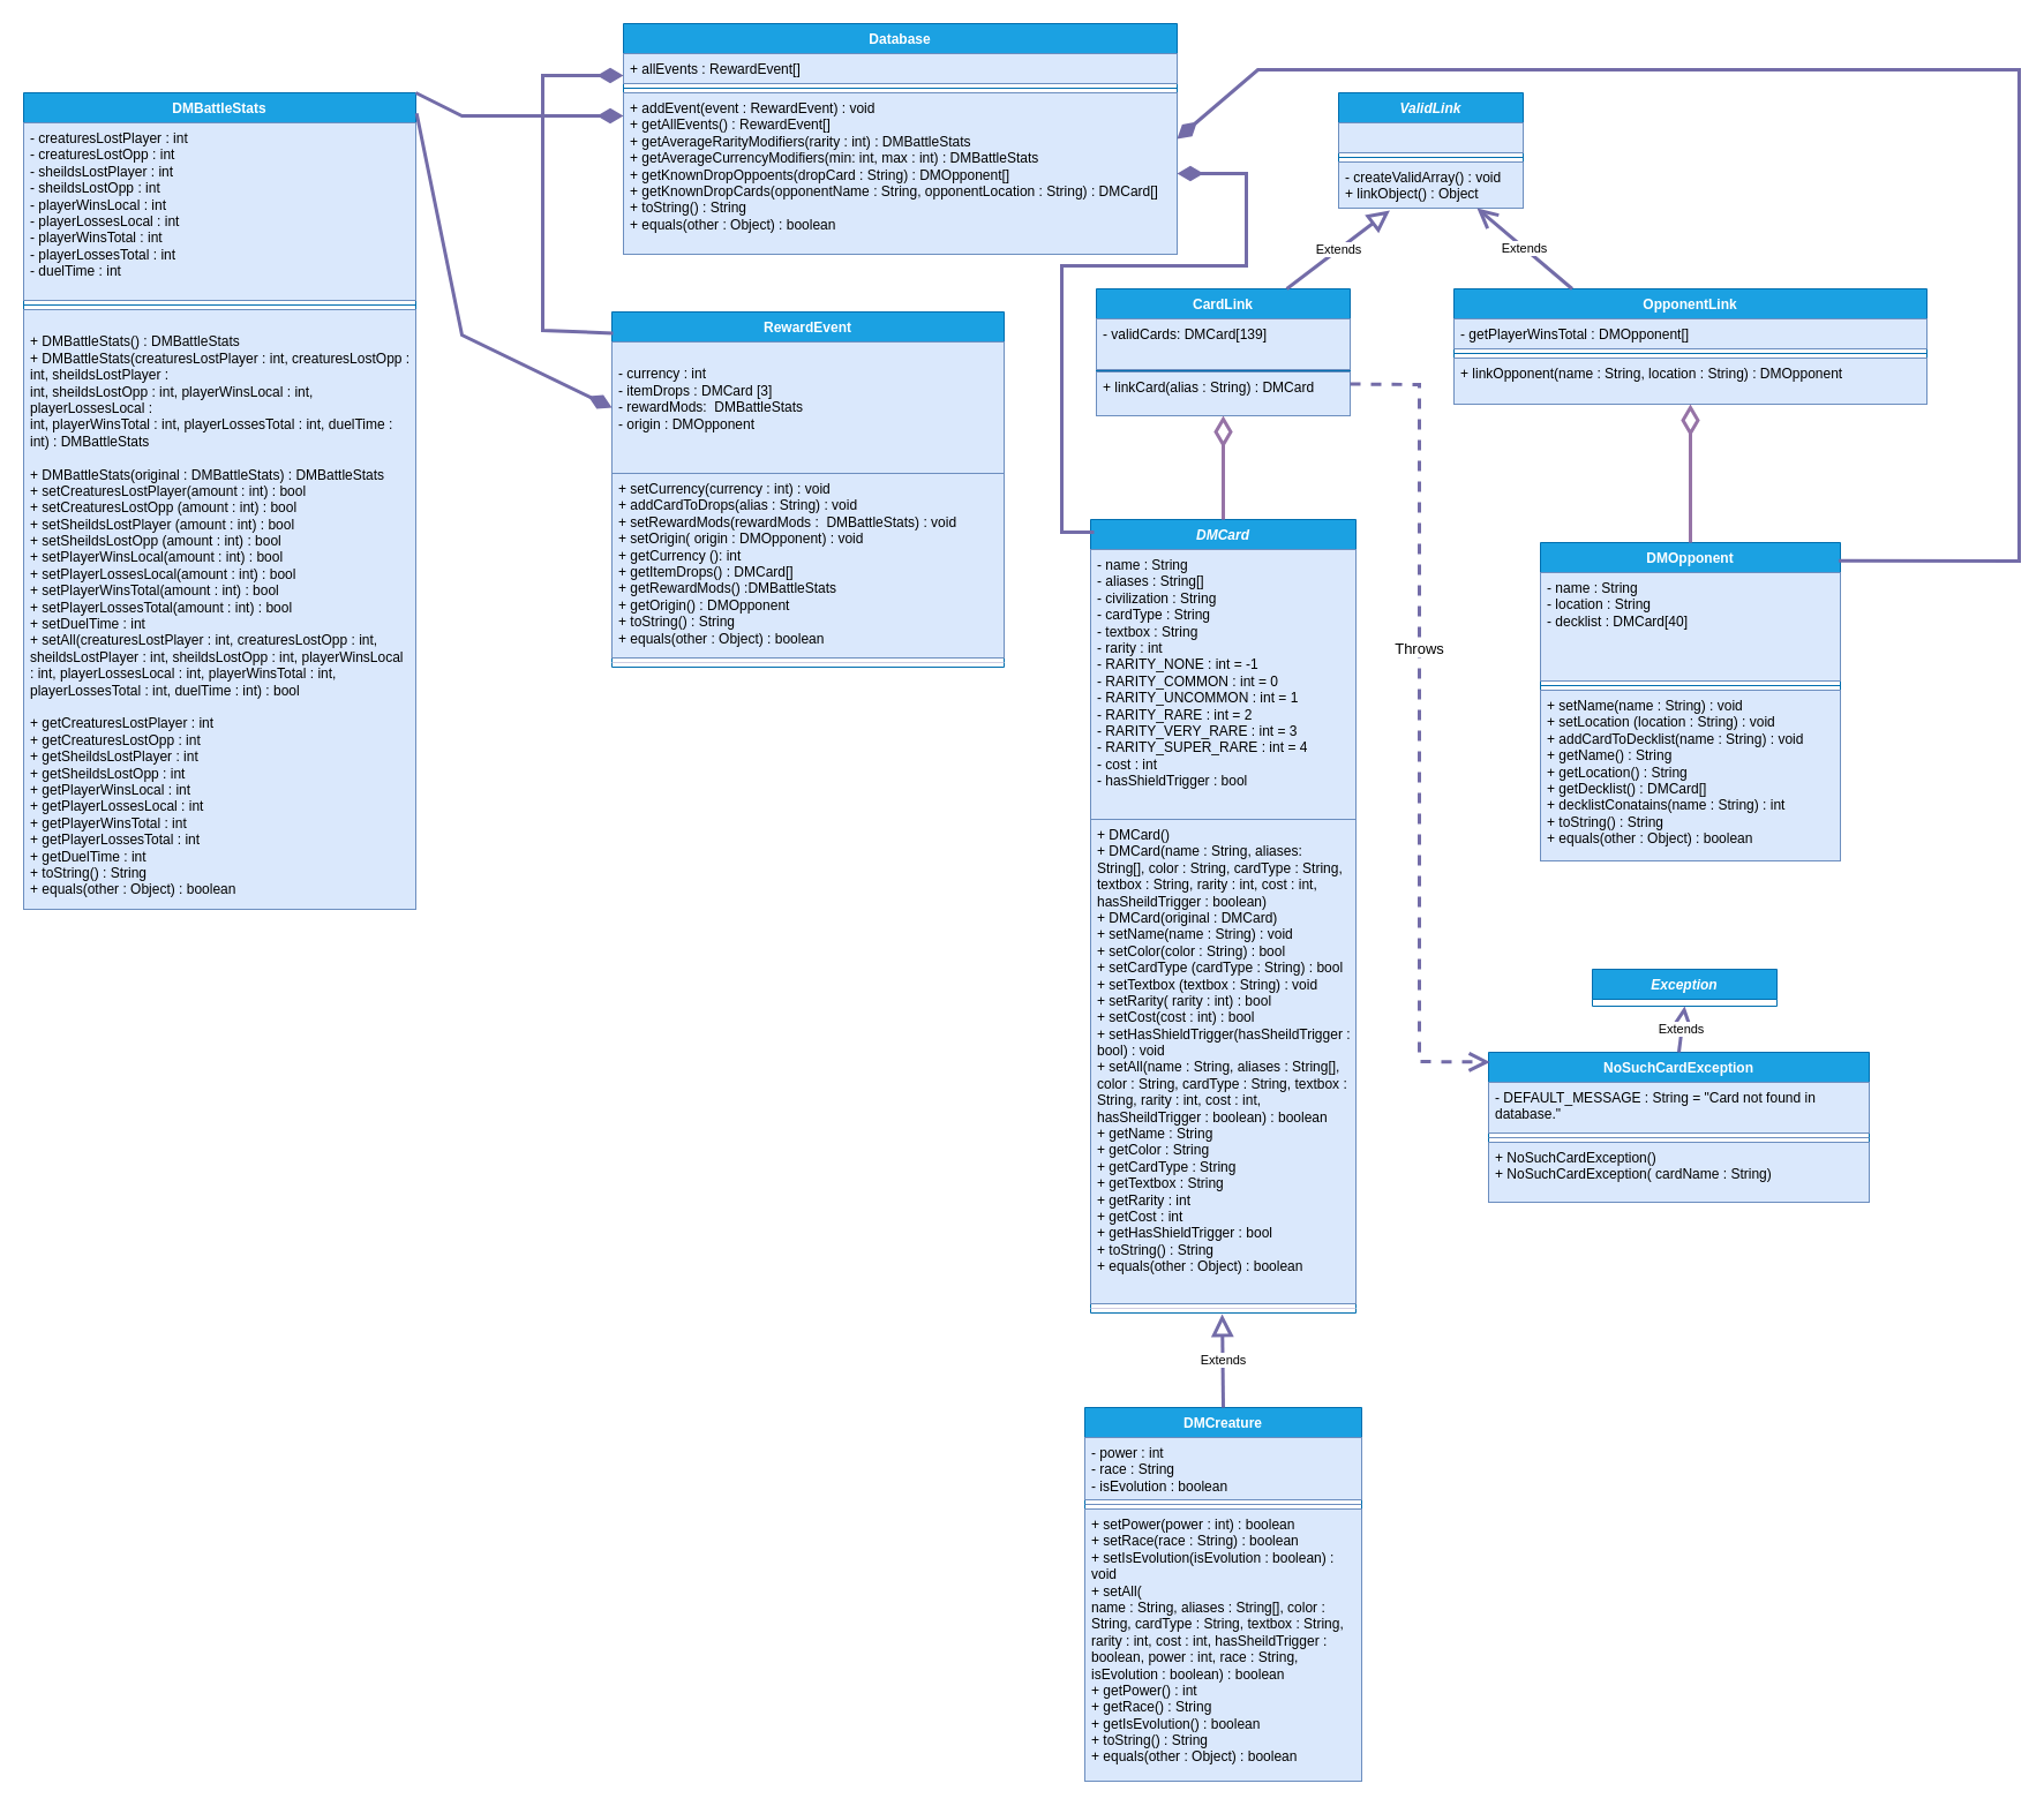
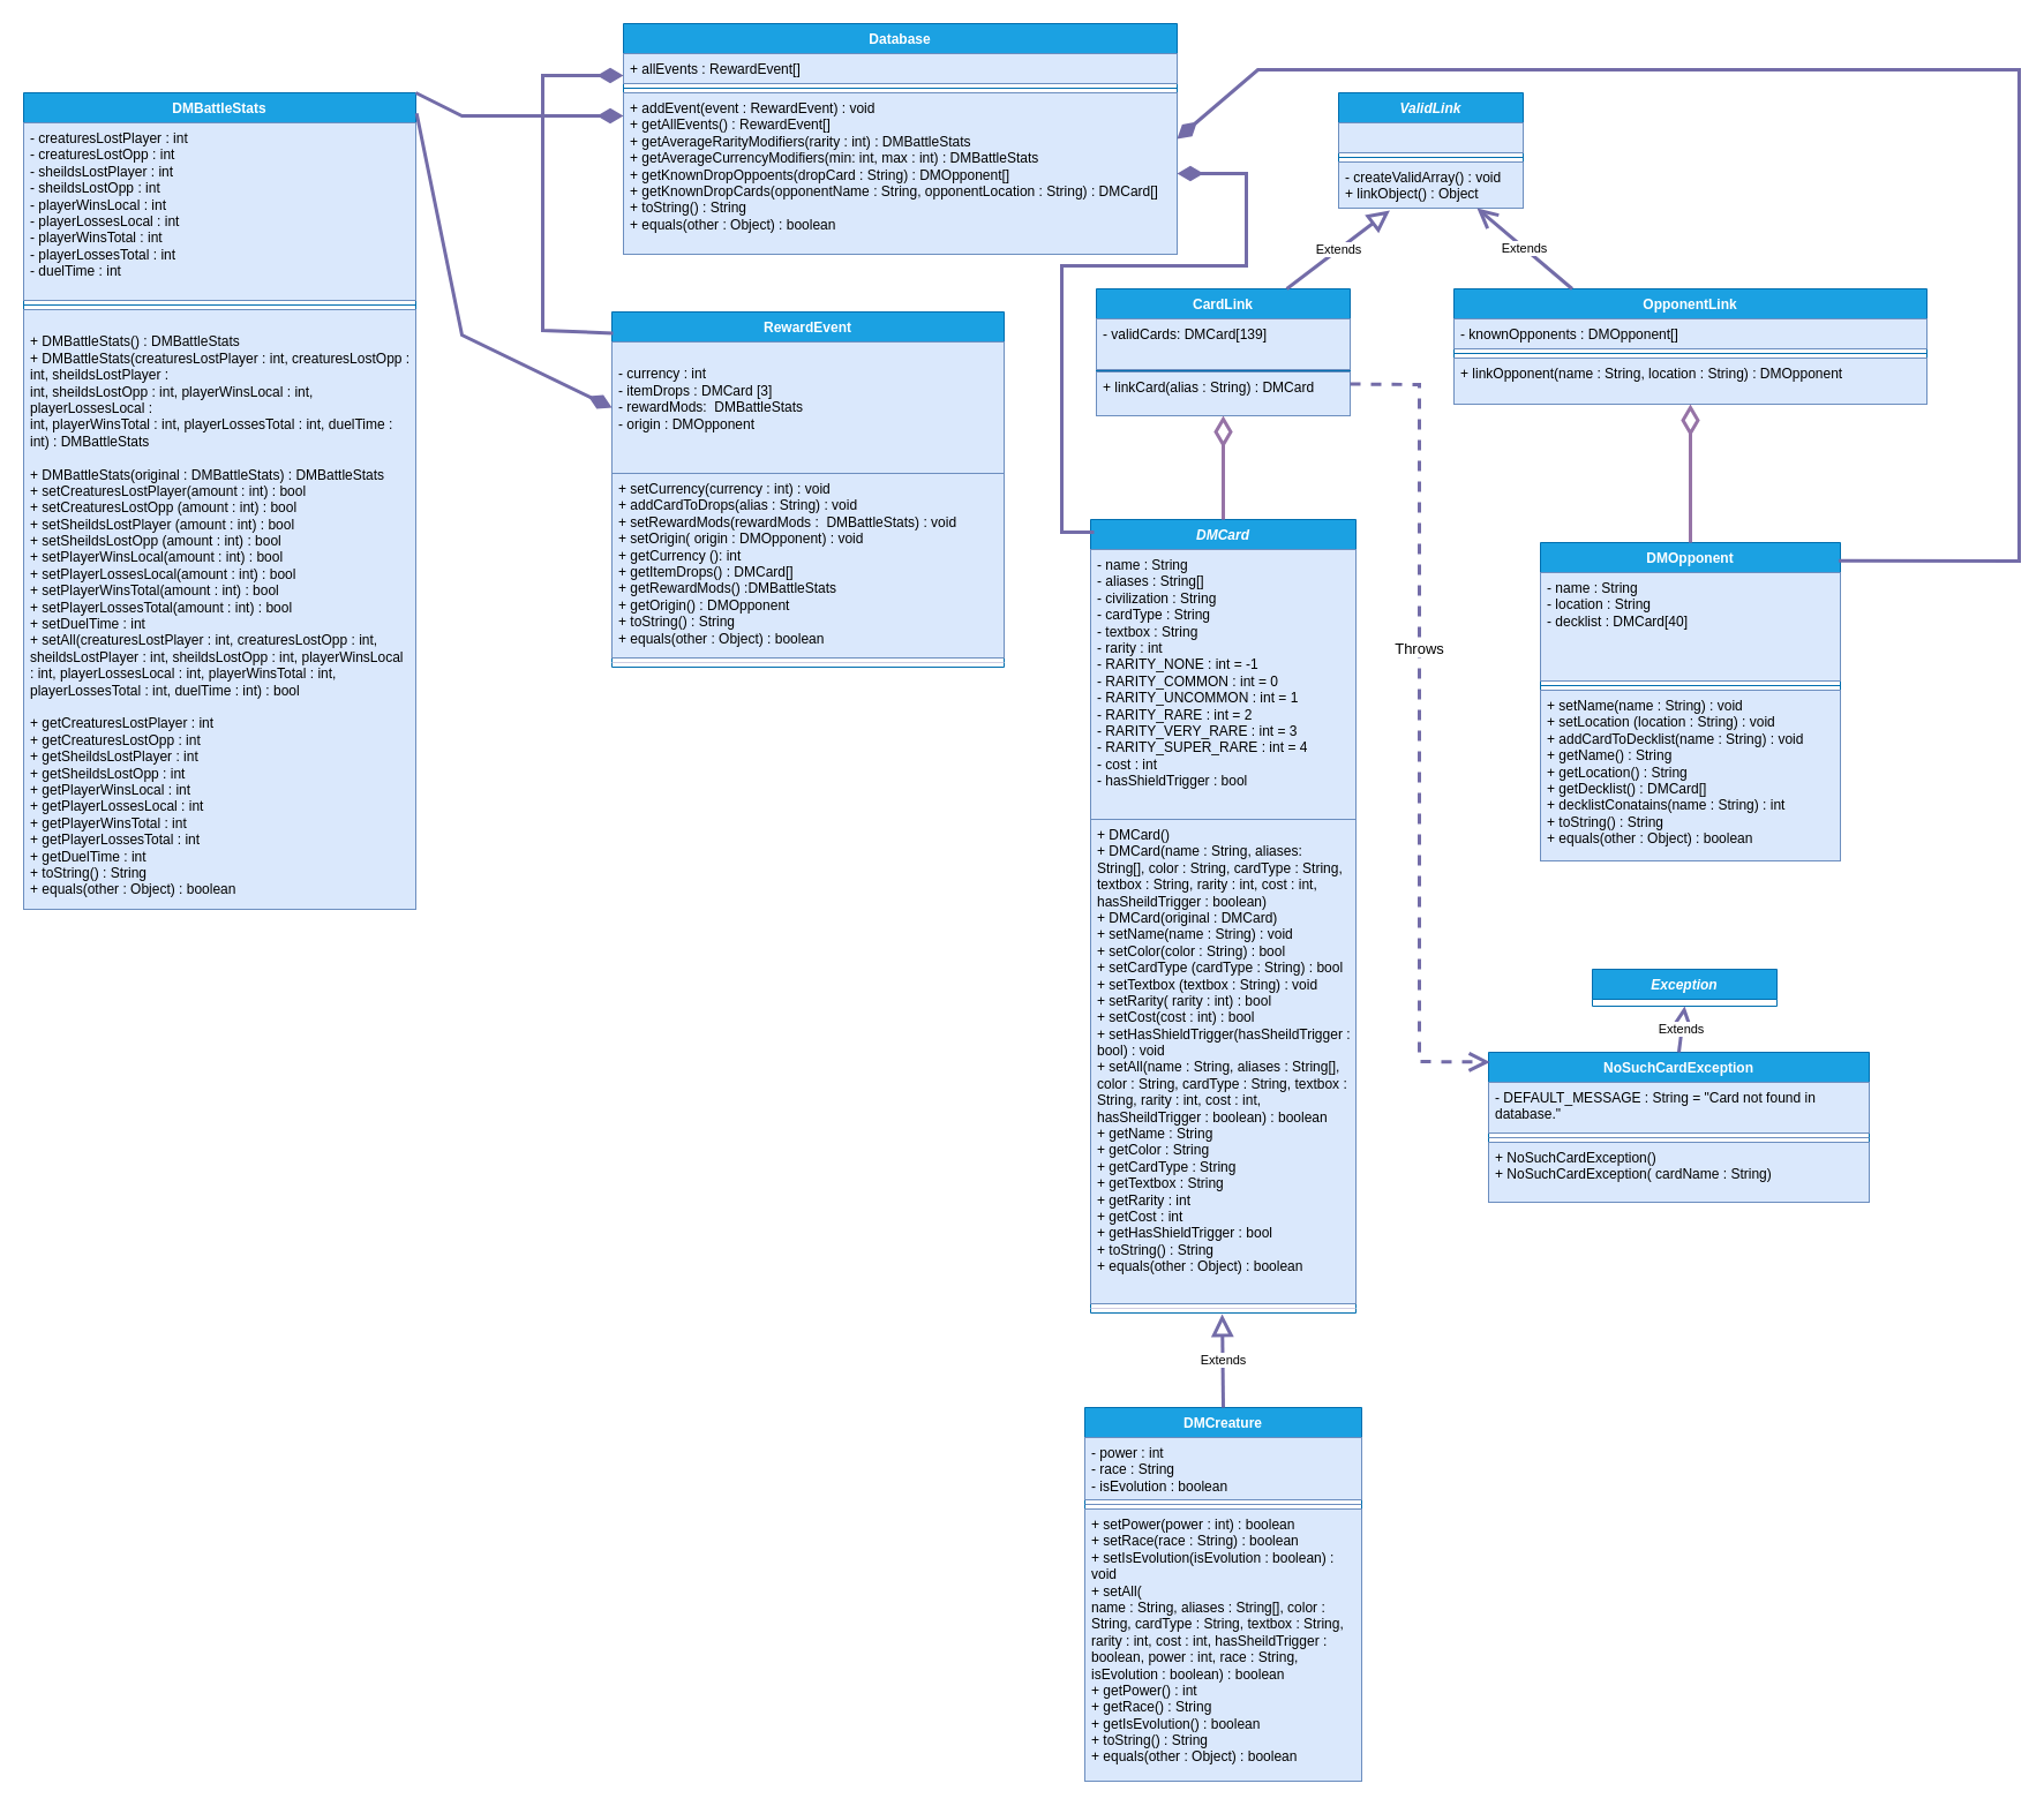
- <mxCell id="35" value="- getPlayerWinsTotal : DMOpponent[]" style="text;strokeColor=#6c8ebf;fillColor=#dae8fc;align=left;verticalAlign=top;spacingLeft=4;spacingRight=4;overflow=hidden;rotatable=0;points=[[0,0.5],[1,0.5]];portConstraint=eastwest;whiteSpace=wrap;html=1;" parent="34" vertex="1"><mxGeometry y="26" width="410" height="26" as="geometry" /></mxCell>
+ <mxCell id="35" value="- knownOpponents : DMOpponent[]" style="text;strokeColor=#6c8ebf;fillColor=#dae8fc;align=left;verticalAlign=top;spacingLeft=4;spacingRight=4;overflow=hidden;rotatable=0;points=[[0,0.5],[1,0.5]];portConstraint=eastwest;whiteSpace=wrap;html=1;" parent="34" vertex="1"><mxGeometry y="26" width="410" height="26" as="geometry" /></mxCell>
